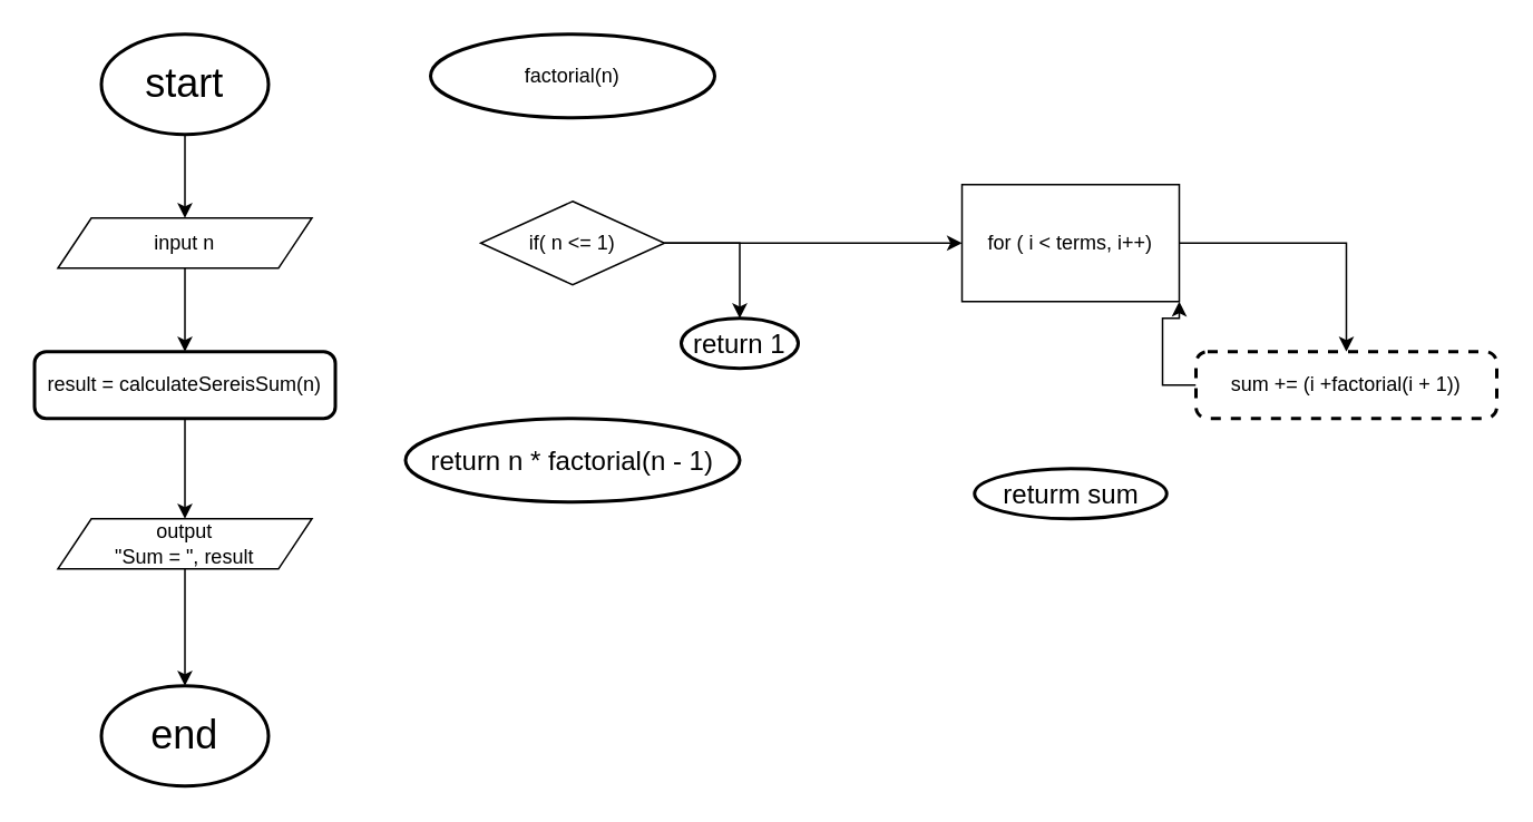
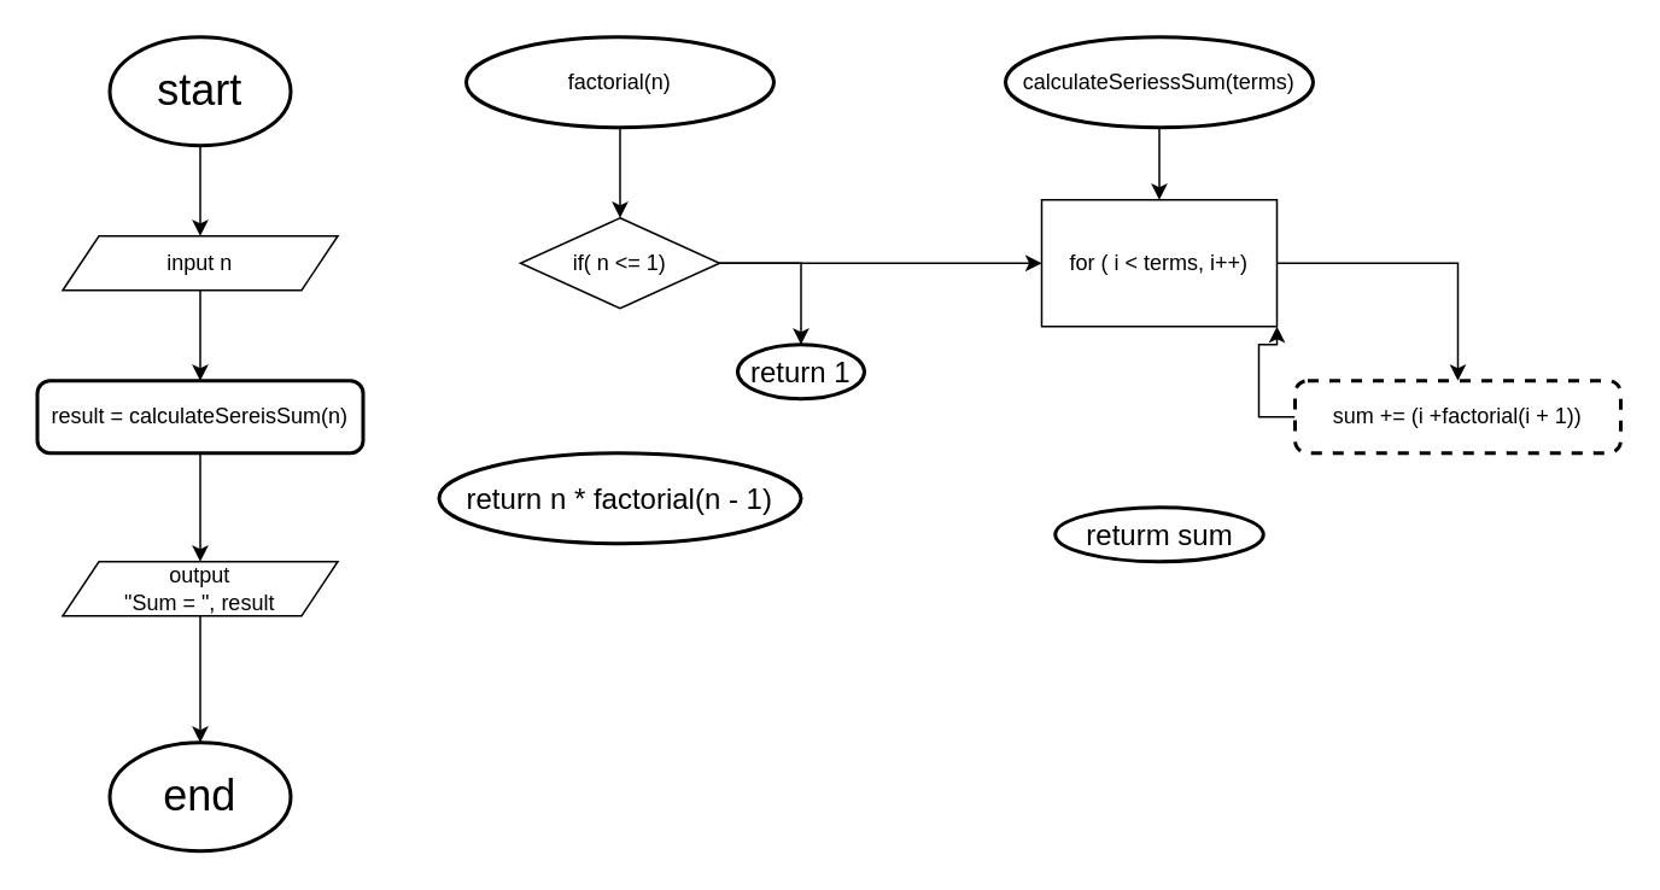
+ <mxCell id="19" value="calculateSeriessSum(terms)" style="strokeWidth=2;html=1;shape=mxgraph.flowchart.start_1;whiteSpace=wrap;" vertex="1" parent="1"><mxGeometry x="555" y="20" width="170" height="50" as="geometry" /></mxCell>
+ <mxCell id="18" style="edgeStyle=orthogonalEdgeStyle;rounded=0;orthogonalLoop=1;jettySize=auto;html=1;entryX=0.5;entryY=0;entryDx=0;entryDy=0;" edge="1" parent="1" source="19" target="21"><mxGeometry relative="1" as="geometry" /></mxCell>
+ <mxCell id="12" style="edgeStyle=orthogonalEdgeStyle;rounded=0;orthogonalLoop=1;jettySize=auto;html=1;entryX=0.5;entryY=0;entryDx=0;entryDy=0;" edge="1" parent="1" source="13" target="9"><mxGeometry relative="1" as="geometry" /></mxCell>
